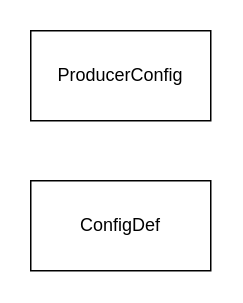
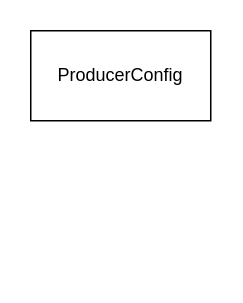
- <mxCell id="3" value="ConfigDef" style="whiteSpace=wrap;html=1;" vertex="1" parent="1"><mxGeometry x="20" y="120" width="120" height="60" as="geometry" /></mxCell>
